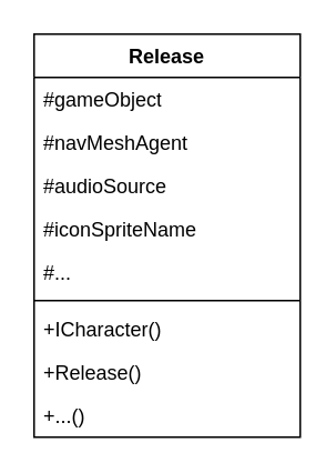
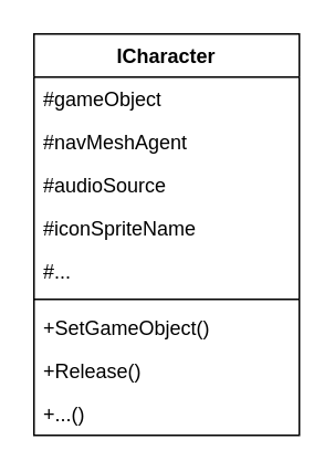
- <mxCell id="2" value="Release" style="swimlane;fontStyle=1;align=center;verticalAlign=top;childLayout=stackLayout;horizontal=1;startSize=26;horizontalStack=0;resizeParent=1;resizeParentMax=0;resizeLast=0;collapsible=1;marginBottom=0;whiteSpace=wrap;html=1;" vertex="1" parent="1"><mxGeometry x="20" y="20" width="160" height="242" as="geometry" /></mxCell>
+ <mxCell id="2" value="ICharacter" style="swimlane;fontStyle=1;align=center;verticalAlign=top;childLayout=stackLayout;horizontal=1;startSize=26;horizontalStack=0;resizeParent=1;resizeParentMax=0;resizeLast=0;collapsible=1;marginBottom=0;whiteSpace=wrap;html=1;" vertex="1" parent="1"><mxGeometry x="20" y="20" width="160" height="242" as="geometry" /></mxCell>
- <mxCell id="9" value="+ICharacter()" style="text;strokeColor=none;fillColor=none;align=left;verticalAlign=top;spacingLeft=4;spacingRight=4;overflow=hidden;rotatable=0;points=[[0,0.5],[1,0.5]];portConstraint=eastwest;whiteSpace=wrap;html=1;" vertex="1" parent="2"><mxGeometry y="164" width="160" height="26" as="geometry" /></mxCell>
+ <mxCell id="9" value="+SetGameObject()" style="text;strokeColor=none;fillColor=none;align=left;verticalAlign=top;spacingLeft=4;spacingRight=4;overflow=hidden;rotatable=0;points=[[0,0.5],[1,0.5]];portConstraint=eastwest;whiteSpace=wrap;html=1;" vertex="1" parent="2"><mxGeometry y="164" width="160" height="26" as="geometry" /></mxCell>
